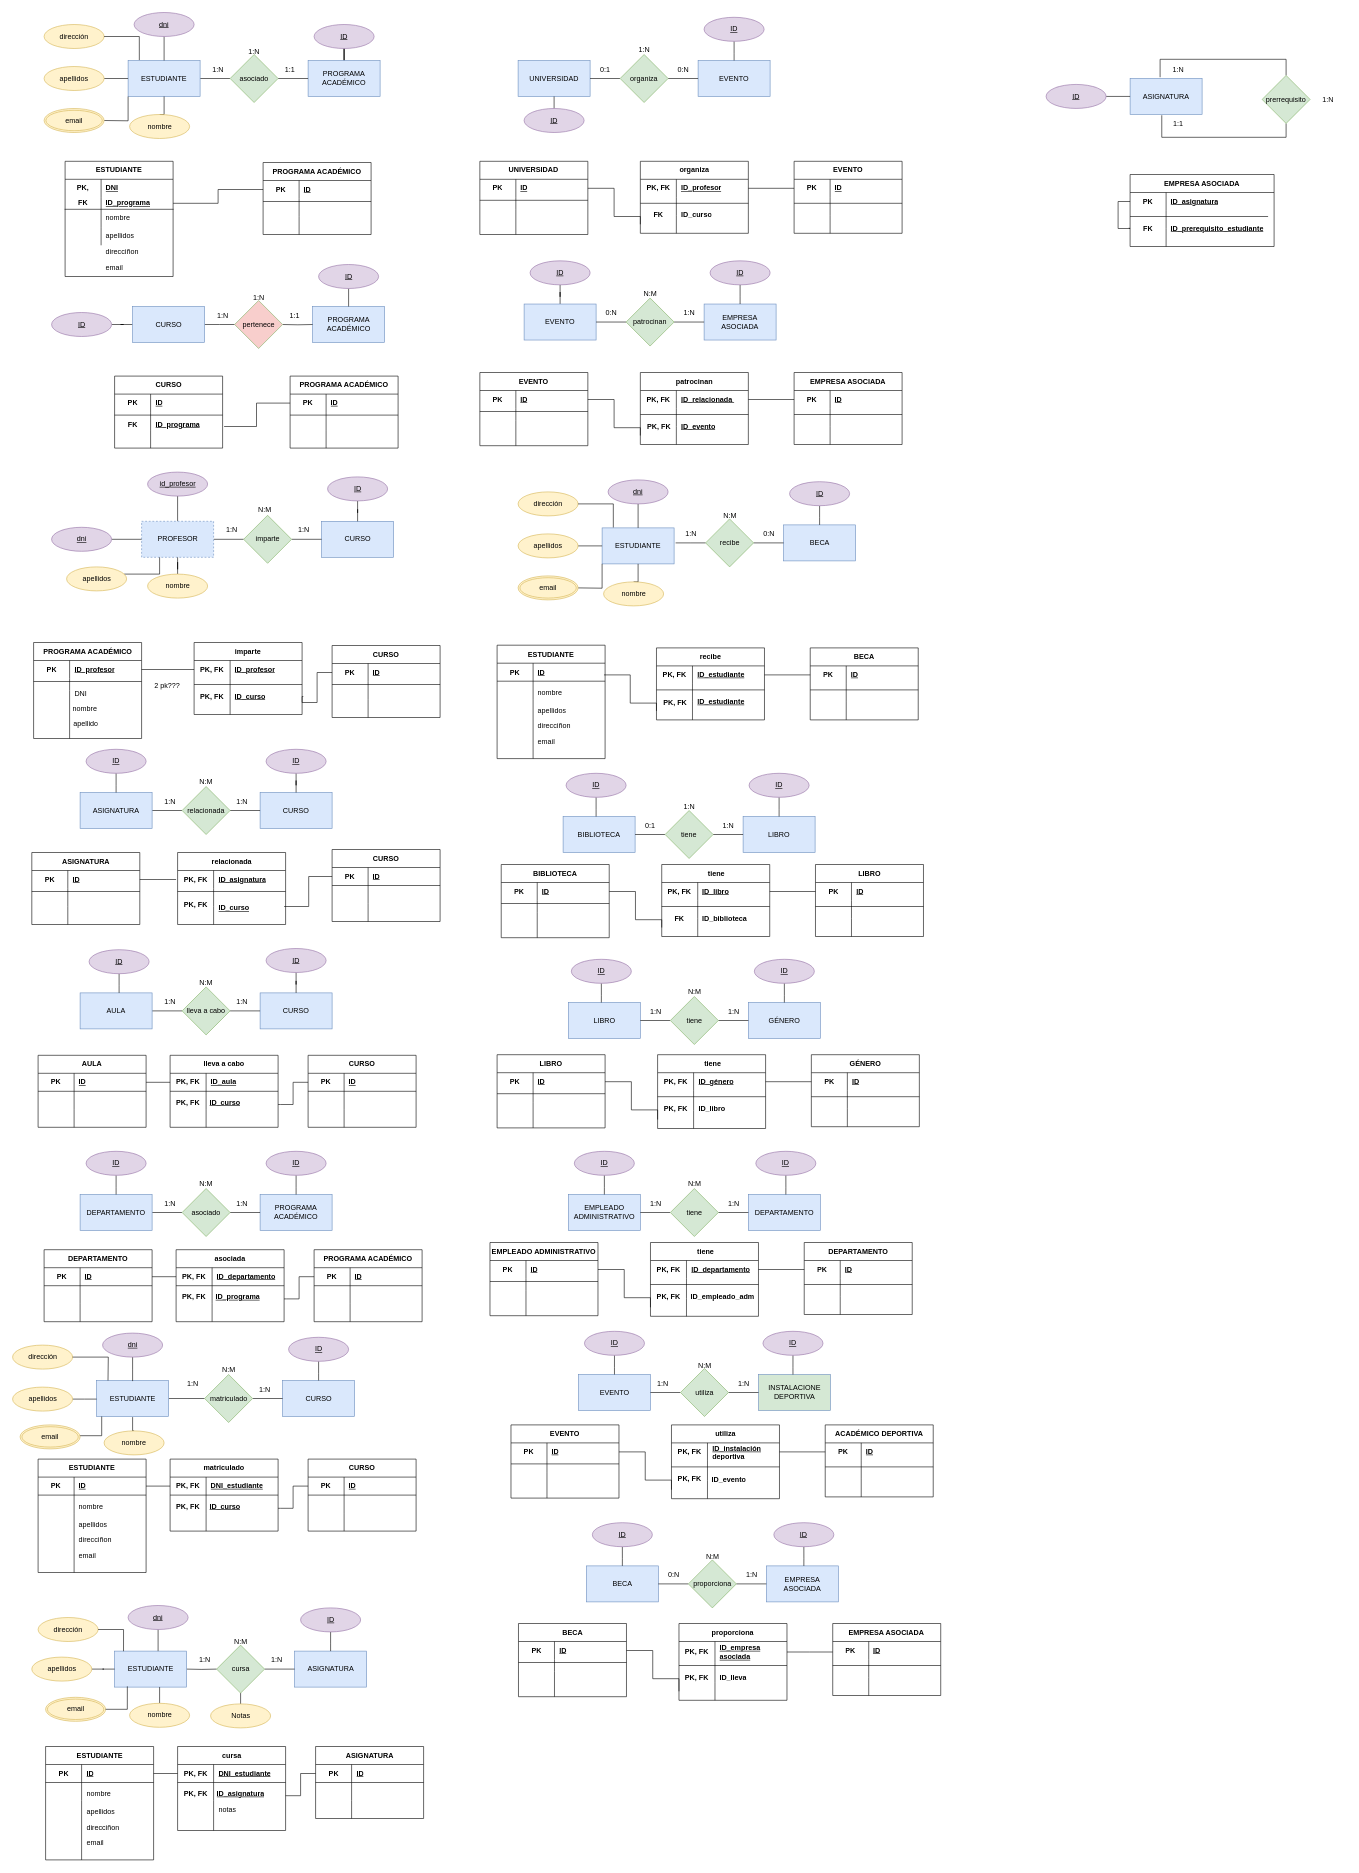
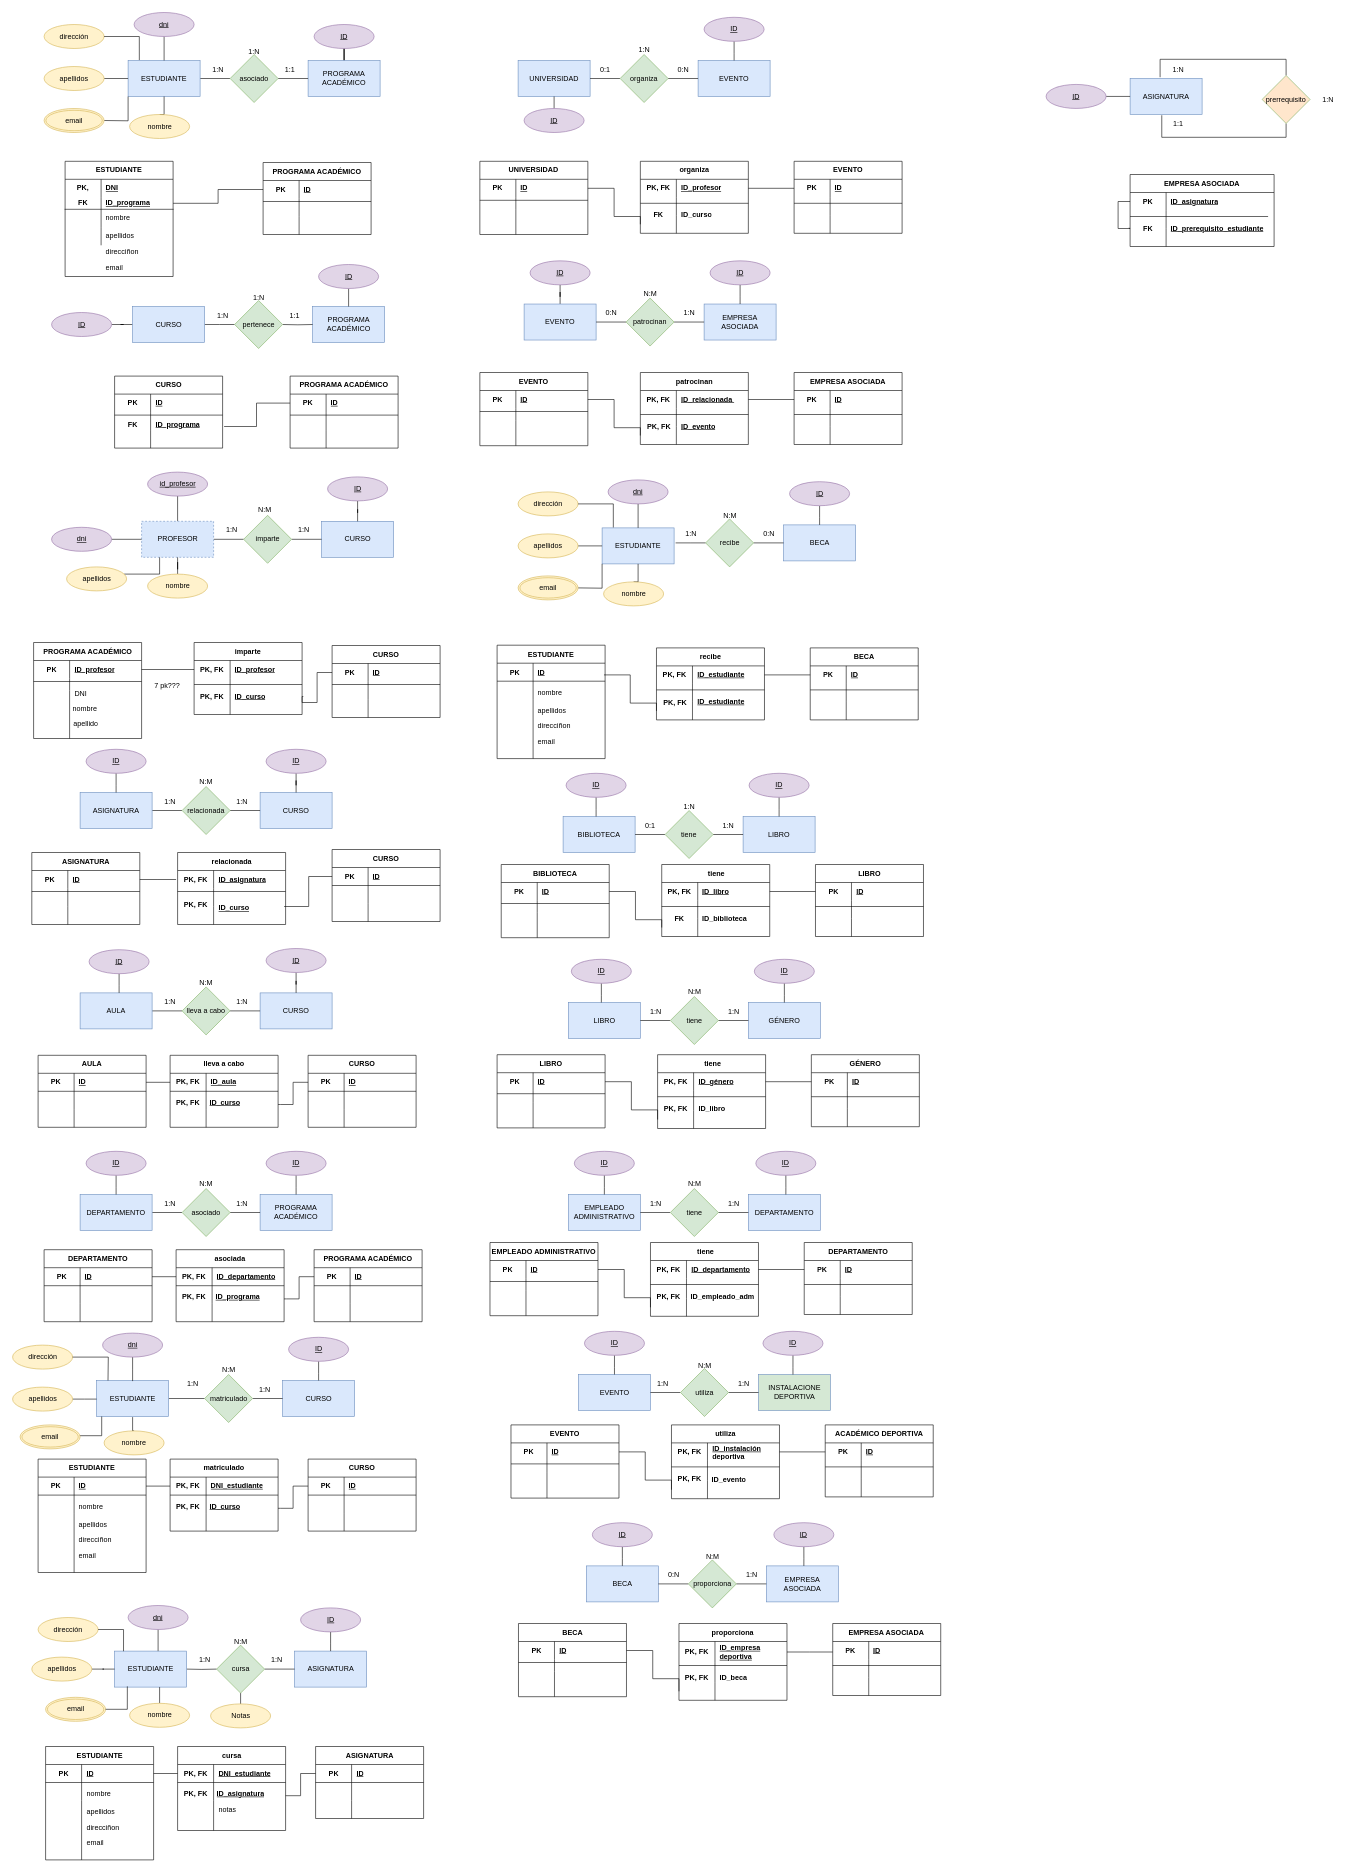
- <mxCell id="208" value="prerrequisito" style="rhombus;whiteSpace=wrap;html=1;fillColor=#d5e8d4;strokeColor=#82b366;" parent="1" vertex="1"><mxGeometry x="2103" y="124.89" width="80" height="80" as="geometry" /></mxCell>
+ <mxCell id="208" value="prerrequisito" style="rhombus;whiteSpace=wrap;html=1;fillColor=#ffe6cc;strokeColor=#82b366;" parent="1" vertex="1"><mxGeometry x="2103" y="124.89" width="80" height="80" as="geometry" /></mxCell>
- <mxCell id="17" value="pertenece" style="rhombus;whiteSpace=wrap;html=1;fillColor=#f8cecc;strokeColor=#82b366;" parent="1" vertex="1"><mxGeometry x="390.5" y="500" width="80" height="80" as="geometry" /></mxCell>
+ <mxCell id="17" value="pertenece" style="rhombus;whiteSpace=wrap;html=1;fillColor=#d5e8d4;strokeColor=#82b366;" parent="1" vertex="1"><mxGeometry x="390.5" y="500" width="80" height="80" as="geometry" /></mxCell>
- <mxCell id="305" value="2 pk???" style="text;strokeColor=none;fillColor=none;spacingLeft=4;spacingRight=4;overflow=hidden;rotatable=0;points=[[0,0.5],[1,0.5]];portConstraint=eastwest;fontSize=12;whiteSpace=wrap;html=1;" parent="1" vertex="1"><mxGeometry x="250.5" y="1128" width="110" height="30" as="geometry" /></mxCell>
+ <mxCell id="305" value="7 pk???" style="text;strokeColor=none;fillColor=none;spacingLeft=4;spacingRight=4;overflow=hidden;rotatable=0;points=[[0,0.5],[1,0.5]];portConstraint=eastwest;fontSize=12;whiteSpace=wrap;html=1;" parent="1" vertex="1"><mxGeometry x="250.5" y="1128" width="110" height="30" as="geometry" /></mxCell>
- <mxCell id="820" value="ID_empresa asociada" style="shape=partialRectangle;connectable=0;fillColor=none;top=0;left=0;bottom=0;right=0;align=left;spacingLeft=6;fontStyle=5;overflow=hidden;html=1;whiteSpace=wrap;" vertex="1" parent="818"><mxGeometry x="60" width="120" height="35" as="geometry"><mxRectangle width="120" height="35" as="alternateBounds" /></mxGeometry></mxCell>
+ <mxCell id="820" value="ID_empresa deportiva" style="shape=partialRectangle;connectable=0;fillColor=none;top=0;left=0;bottom=0;right=0;align=left;spacingLeft=6;fontStyle=5;overflow=hidden;html=1;whiteSpace=wrap;" vertex="1" parent="818"><mxGeometry x="60" width="120" height="35" as="geometry"><mxRectangle width="120" height="35" as="alternateBounds" /></mxGeometry></mxCell>
- <mxCell id="829" value="ID_lleva" style="shape=partialRectangle;connectable=0;fillColor=none;top=0;left=0;bottom=0;right=0;align=left;spacingLeft=6;fontStyle=1;overflow=hidden;html=1;whiteSpace=wrap;" vertex="1" parent="1"><mxGeometry x="1190.5" y="2781" width="120" height="29" as="geometry"><mxRectangle width="120" height="30" as="alternateBounds" /></mxGeometry></mxCell>
+ <mxCell id="829" value="ID_beca" style="shape=partialRectangle;connectable=0;fillColor=none;top=0;left=0;bottom=0;right=0;align=left;spacingLeft=6;fontStyle=1;overflow=hidden;html=1;whiteSpace=wrap;" vertex="1" parent="1"><mxGeometry x="1190.5" y="2781" width="120" height="29" as="geometry"><mxRectangle width="120" height="30" as="alternateBounds" /></mxGeometry></mxCell>
